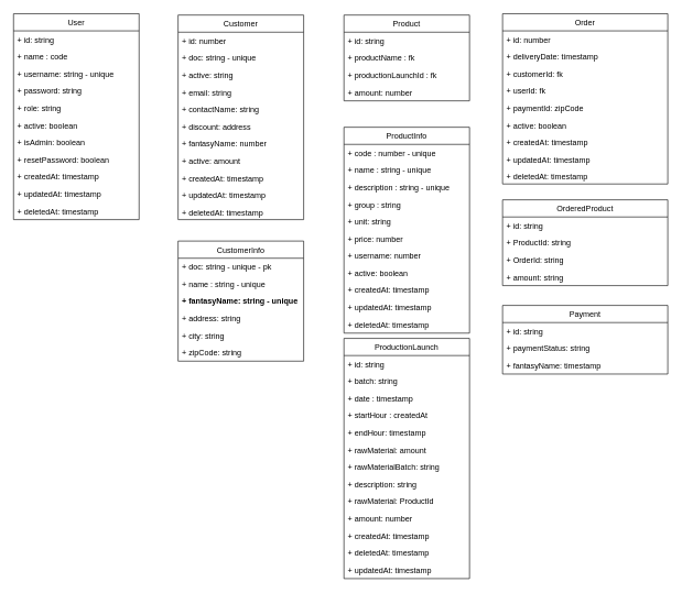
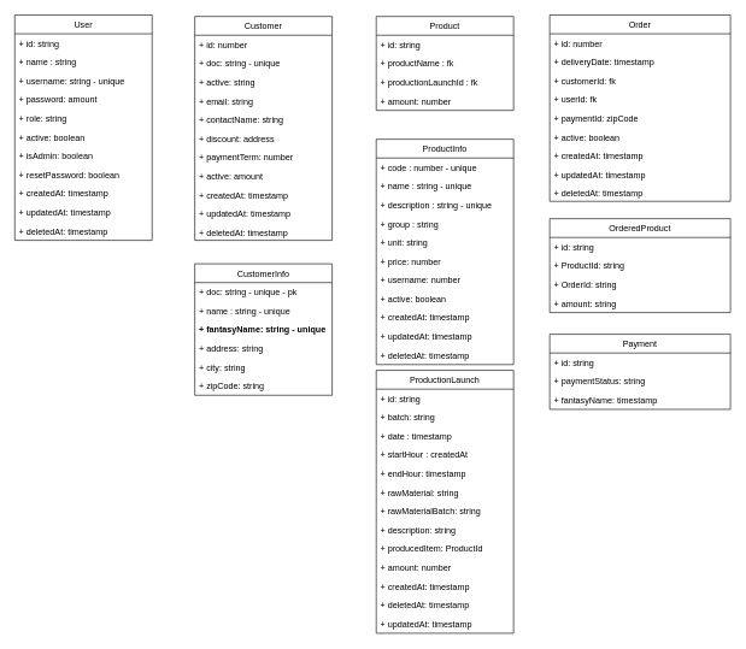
- <mxCell id="4" value="+ name : code" style="text;strokeColor=none;fillColor=none;align=left;verticalAlign=top;spacingLeft=4;spacingRight=4;overflow=hidden;rotatable=0;points=[[0,0.5],[1,0.5]];portConstraint=eastwest;" parent="2" vertex="1"><mxGeometry y="52" width="190" height="26" as="geometry" /></mxCell>
+ <mxCell id="4" value="+ name : string" style="text;strokeColor=none;fillColor=none;align=left;verticalAlign=top;spacingLeft=4;spacingRight=4;overflow=hidden;rotatable=0;points=[[0,0.5],[1,0.5]];portConstraint=eastwest;" parent="2" vertex="1"><mxGeometry y="52" width="190" height="26" as="geometry" /></mxCell>
- <mxCell id="6" value="+ password: string" style="text;strokeColor=none;fillColor=none;align=left;verticalAlign=top;spacingLeft=4;spacingRight=4;overflow=hidden;rotatable=0;points=[[0,0.5],[1,0.5]];portConstraint=eastwest;" parent="2" vertex="1"><mxGeometry y="104" width="190" height="26" as="geometry" /></mxCell>
+ <mxCell id="6" value="+ password: amount" style="text;strokeColor=none;fillColor=none;align=left;verticalAlign=top;spacingLeft=4;spacingRight=4;overflow=hidden;rotatable=0;points=[[0,0.5],[1,0.5]];portConstraint=eastwest;" parent="2" vertex="1"><mxGeometry y="104" width="190" height="26" as="geometry" /></mxCell>
- <mxCell id="21" value="+ fantasyName: number" style="text;strokeColor=none;fillColor=none;align=left;verticalAlign=top;spacingLeft=4;spacingRight=4;overflow=hidden;rotatable=0;points=[[0,0.5],[1,0.5]];portConstraint=eastwest;" parent="14" vertex="1"><mxGeometry y="182" width="190" height="26" as="geometry" /></mxCell>
+ <mxCell id="21" value="+ paymentTerm: number" style="text;strokeColor=none;fillColor=none;align=left;verticalAlign=top;spacingLeft=4;spacingRight=4;overflow=hidden;rotatable=0;points=[[0,0.5],[1,0.5]];portConstraint=eastwest;" parent="14" vertex="1"><mxGeometry y="182" width="190" height="26" as="geometry" /></mxCell>
- <mxCell id="47" value="+ rawMaterial: amount" style="text;strokeColor=none;fillColor=none;align=left;verticalAlign=top;spacingLeft=4;spacingRight=4;overflow=hidden;rotatable=0;points=[[0,0.5],[1,0.5]];portConstraint=eastwest;" parent="41" vertex="1"><mxGeometry y="156" width="190" height="26" as="geometry" /></mxCell>
+ <mxCell id="47" value="+ rawMaterial: string" style="text;strokeColor=none;fillColor=none;align=left;verticalAlign=top;spacingLeft=4;spacingRight=4;overflow=hidden;rotatable=0;points=[[0,0.5],[1,0.5]];portConstraint=eastwest;" parent="41" vertex="1"><mxGeometry y="156" width="190" height="26" as="geometry" /></mxCell>
- <mxCell id="50" value="+ rawMaterial: ProductId" style="text;strokeColor=none;fillColor=none;align=left;verticalAlign=top;spacingLeft=4;spacingRight=4;overflow=hidden;rotatable=0;points=[[0,0.5],[1,0.5]];portConstraint=eastwest;" parent="41" vertex="1"><mxGeometry y="234" width="190" height="26" as="geometry" /></mxCell>
+ <mxCell id="50" value="+ producedItem: ProductId" style="text;strokeColor=none;fillColor=none;align=left;verticalAlign=top;spacingLeft=4;spacingRight=4;overflow=hidden;rotatable=0;points=[[0,0.5],[1,0.5]];portConstraint=eastwest;" parent="41" vertex="1"><mxGeometry y="234" width="190" height="26" as="geometry" /></mxCell>
